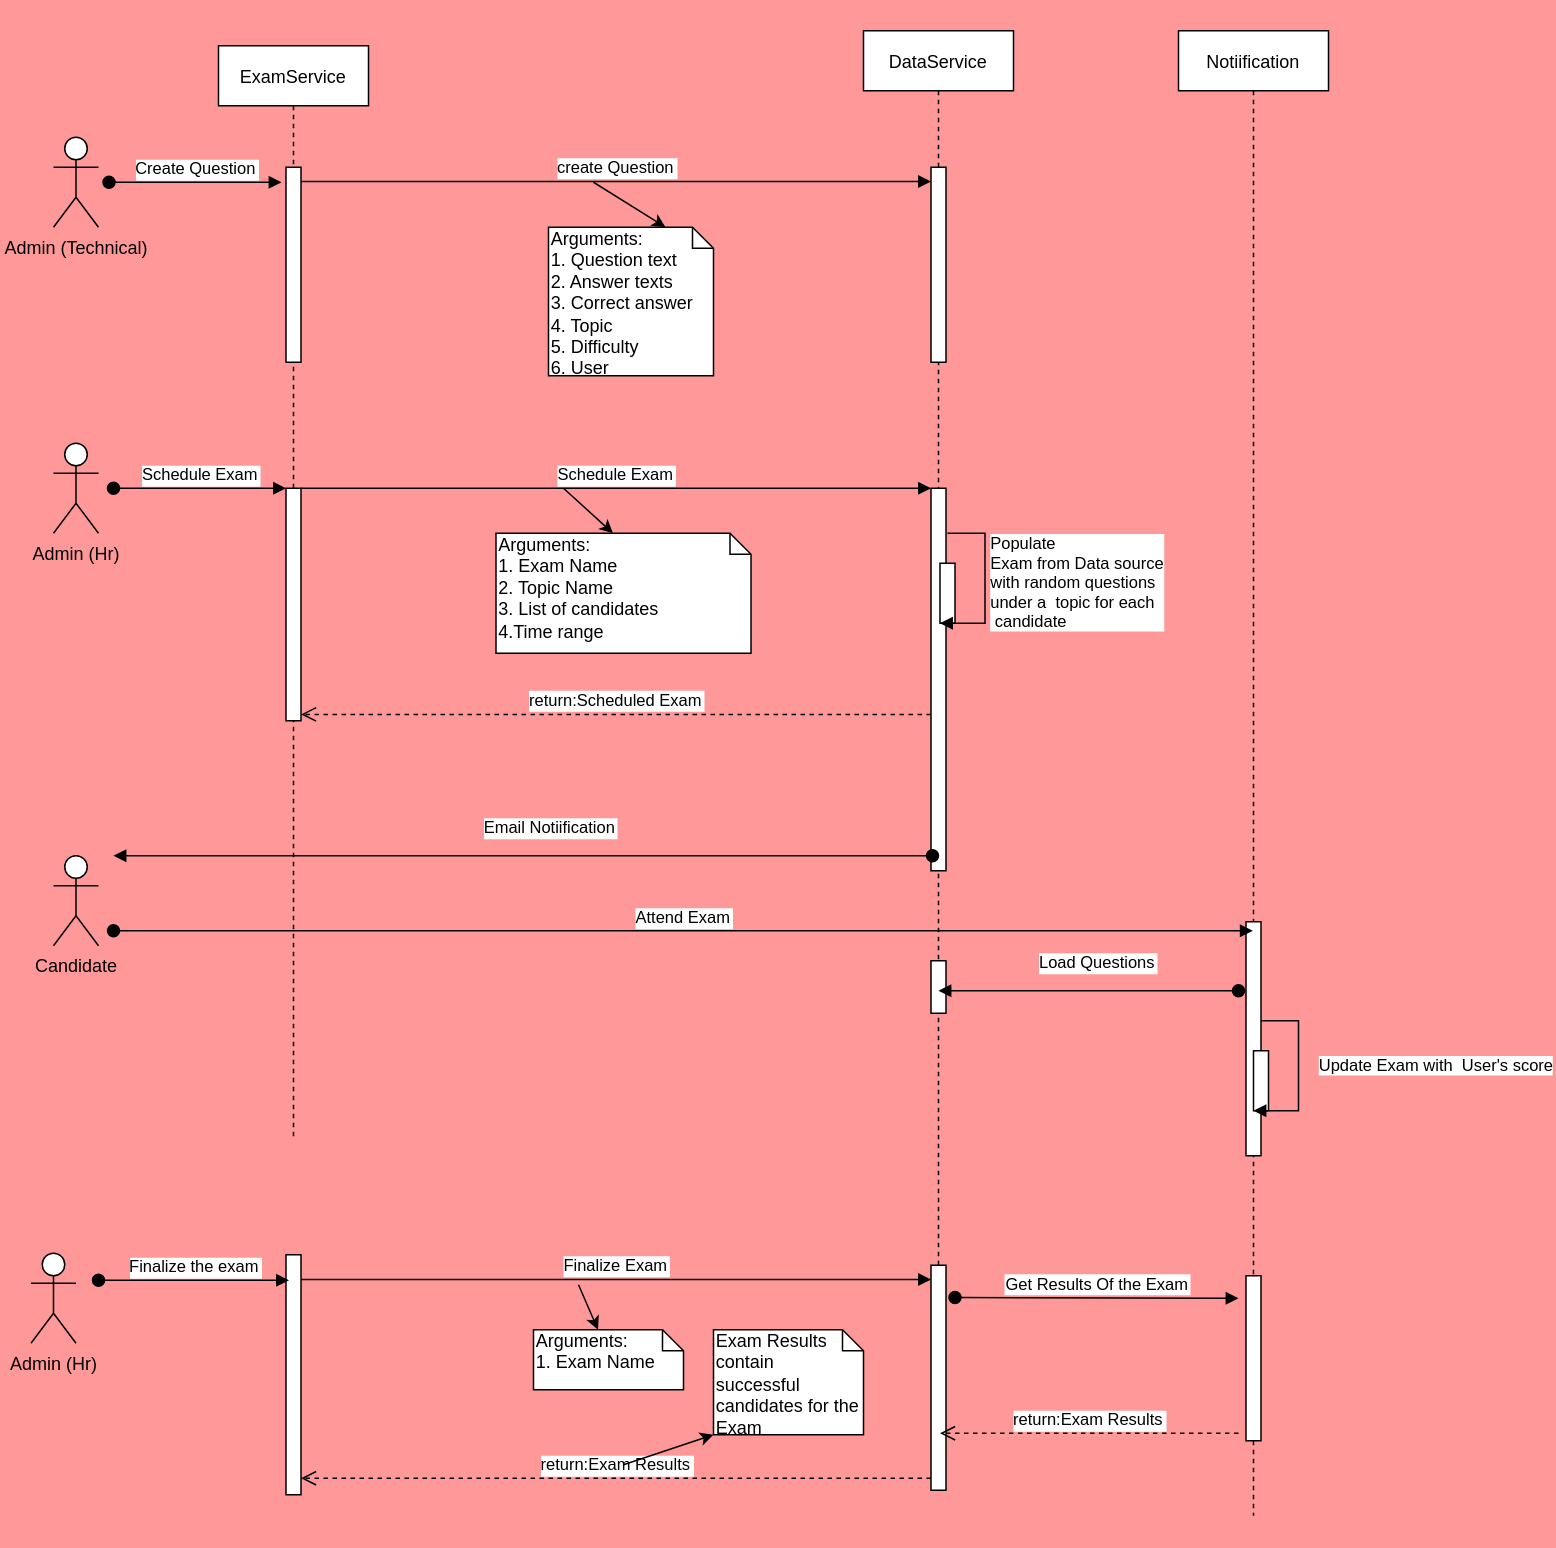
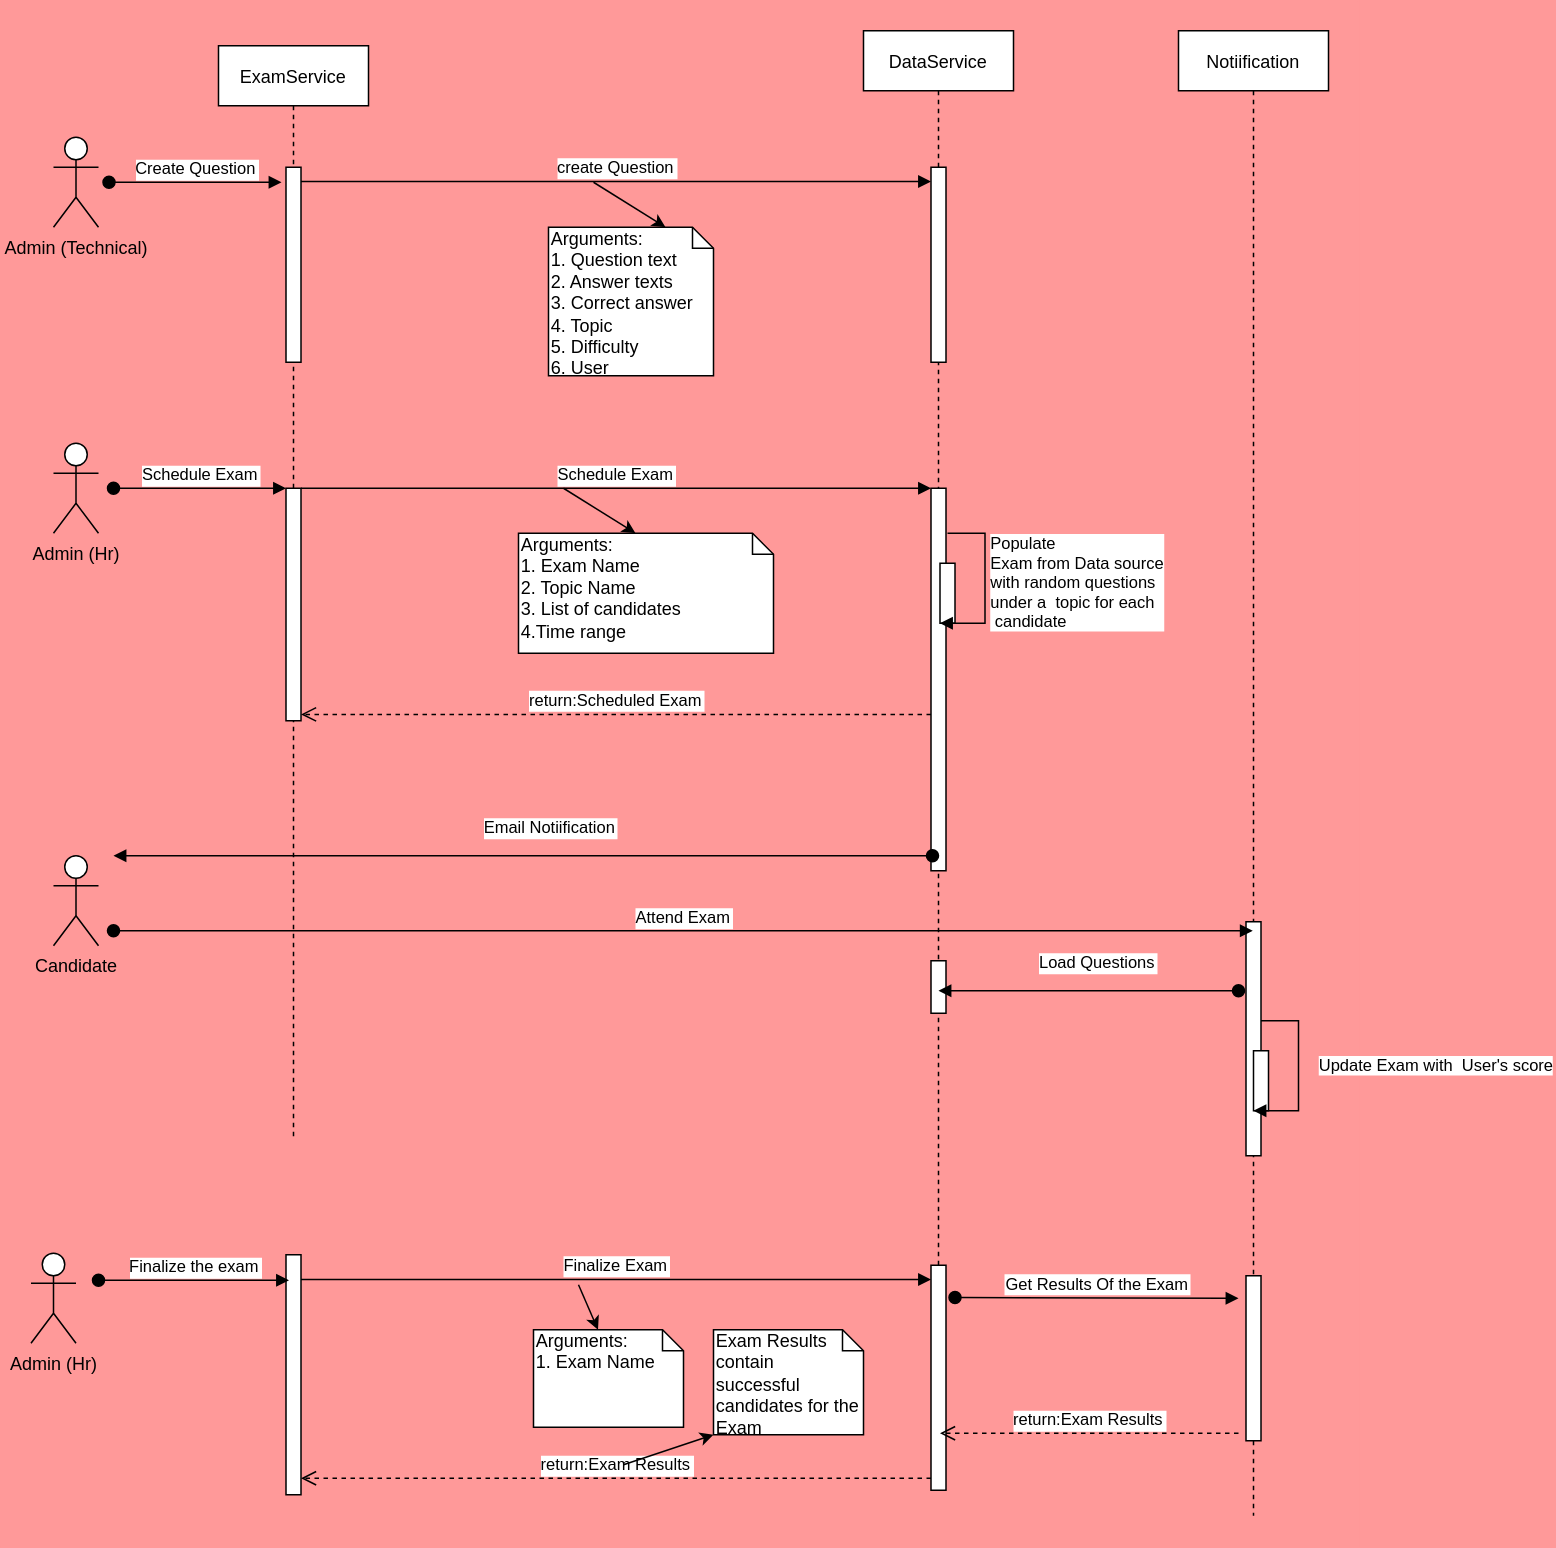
- <mxCell id="13" value="Arguments:&lt;br&gt;1. Exam Name&lt;br&gt;2. Topic Name&lt;br&gt;3. List of candidates&lt;br&gt;4.Time range" style="shape=note;whiteSpace=wrap;html=1;size=14;verticalAlign=top;align=left;spacingTop=-6;" parent="1" vertex="1"><mxGeometry x="330" y="355" width="170" height="80" as="geometry" /></mxCell>
+ <mxCell id="13" value="Arguments:&lt;br&gt;1. Exam Name&lt;br&gt;2. Topic Name&lt;br&gt;3. List of candidates&lt;br&gt;4.Time range" style="shape=note;whiteSpace=wrap;html=1;size=14;verticalAlign=top;align=left;spacingTop=-6;" parent="1" vertex="1"><mxGeometry x="345" y="355" width="170" height="80" as="geometry" /></mxCell>
- <mxCell id="24" value="Arguments:&lt;br&gt;1. Exam Name" style="shape=note;whiteSpace=wrap;html=1;size=14;verticalAlign=top;align=left;spacingTop=-6;" parent="1" vertex="1"><mxGeometry x="355" y="886" width="100" height="40" as="geometry" /></mxCell>
+ <mxCell id="24" value="Arguments:&lt;br&gt;1. Exam Name" style="shape=note;whiteSpace=wrap;html=1;size=14;verticalAlign=top;align=left;spacingTop=-6;" parent="1" vertex="1"><mxGeometry x="355" y="886" width="100" height="65" as="geometry" /></mxCell>
